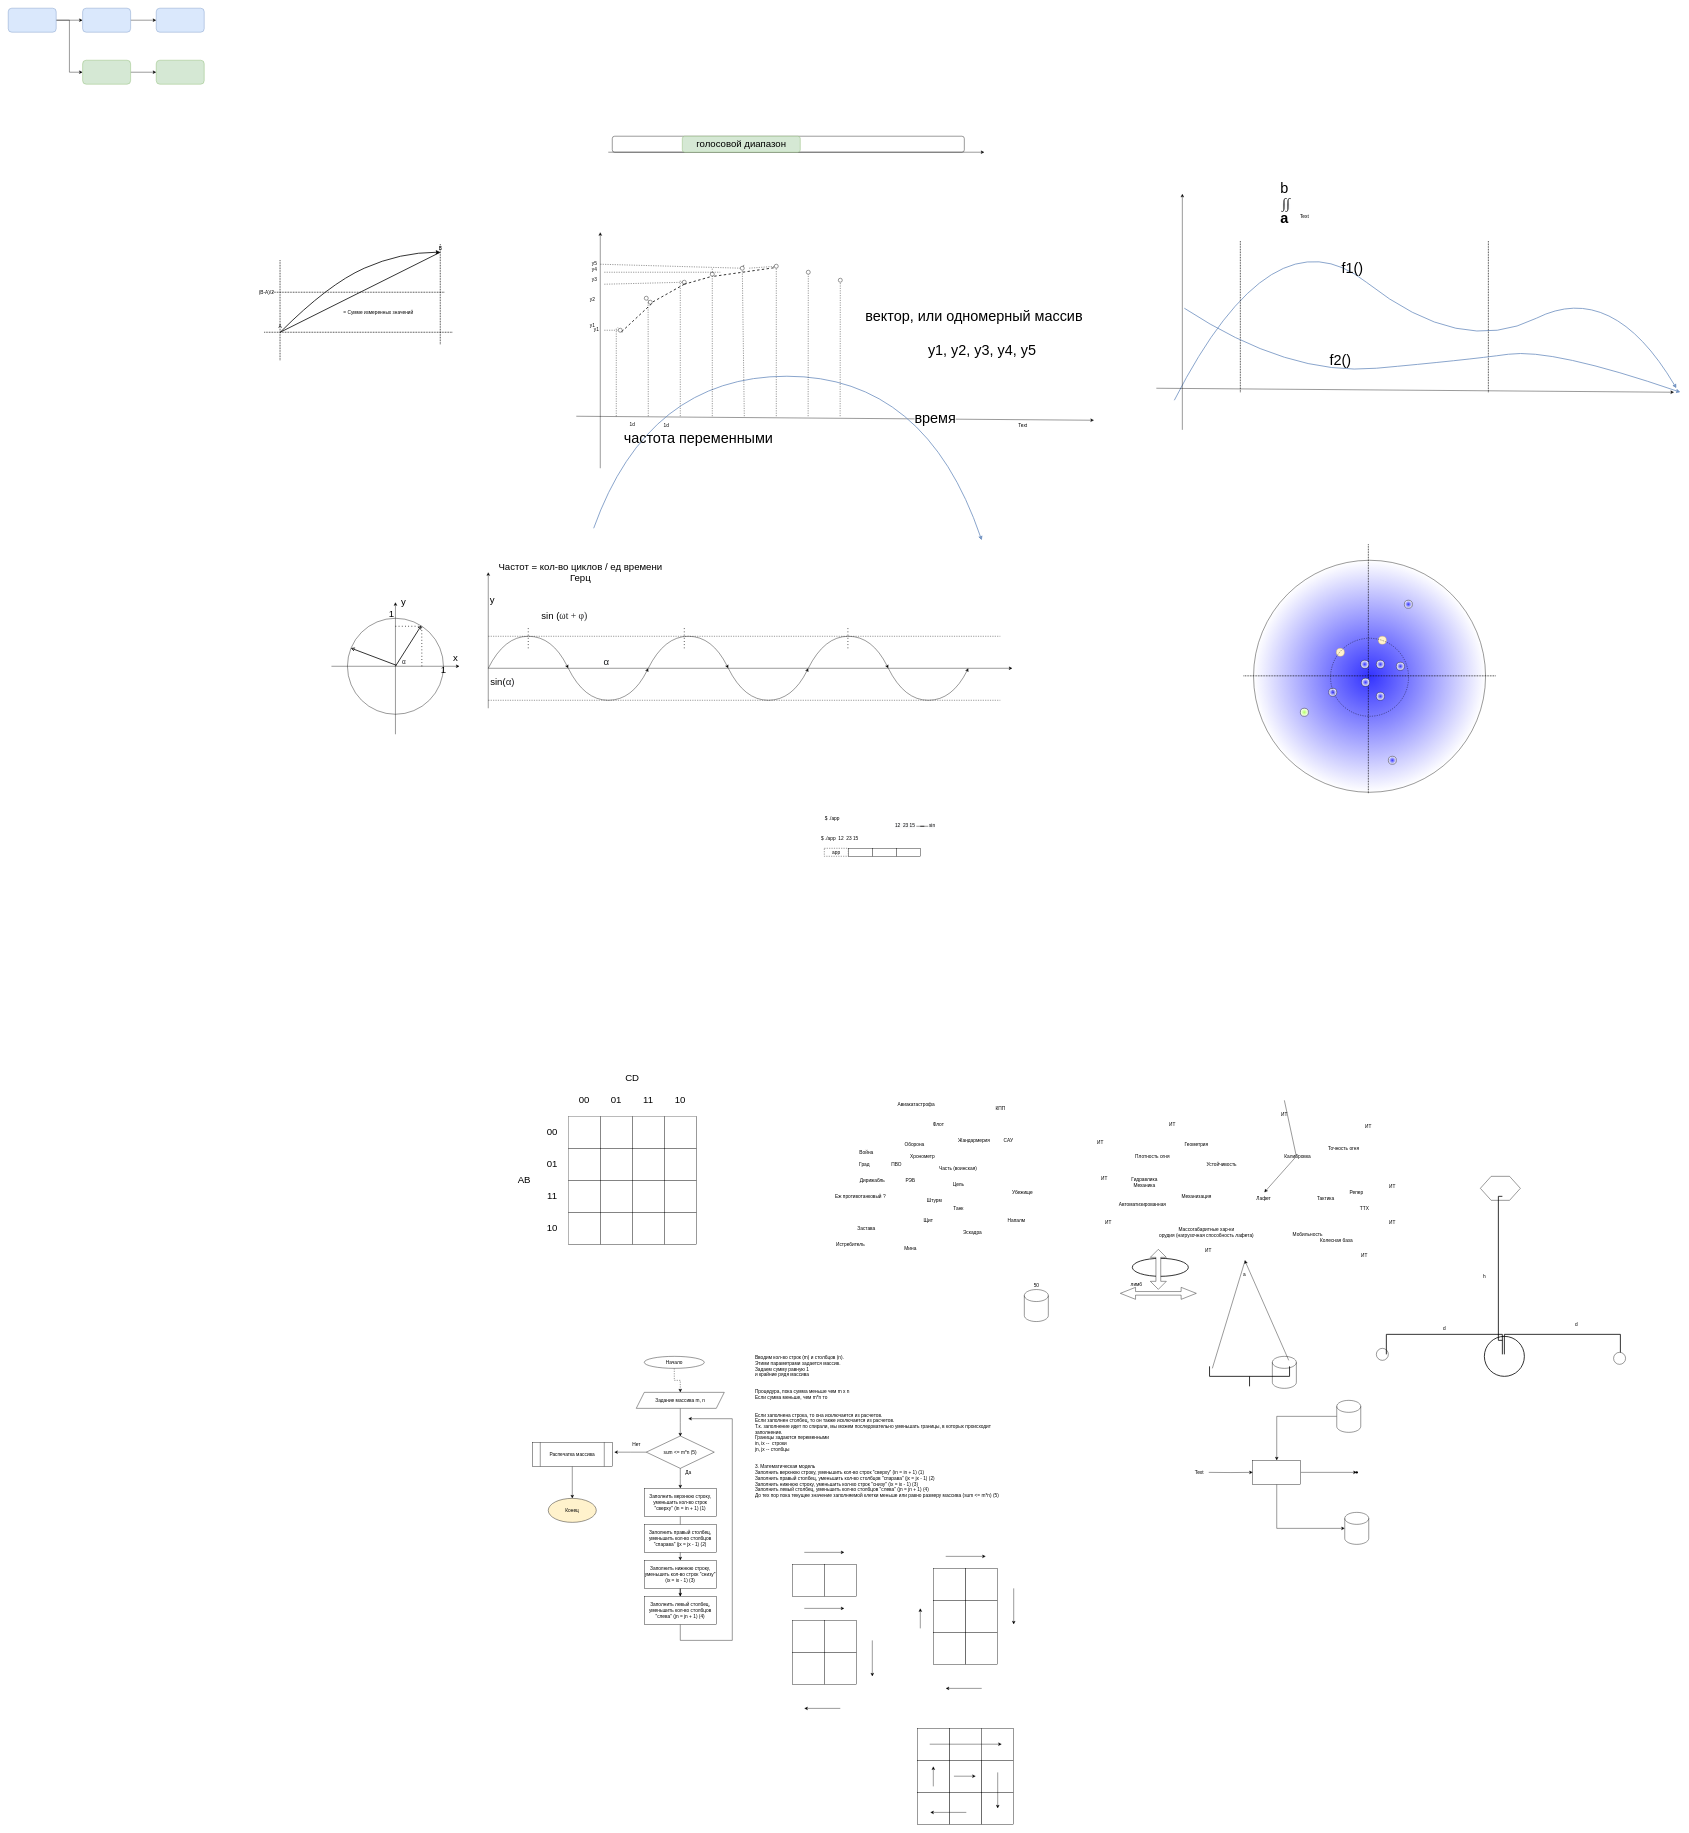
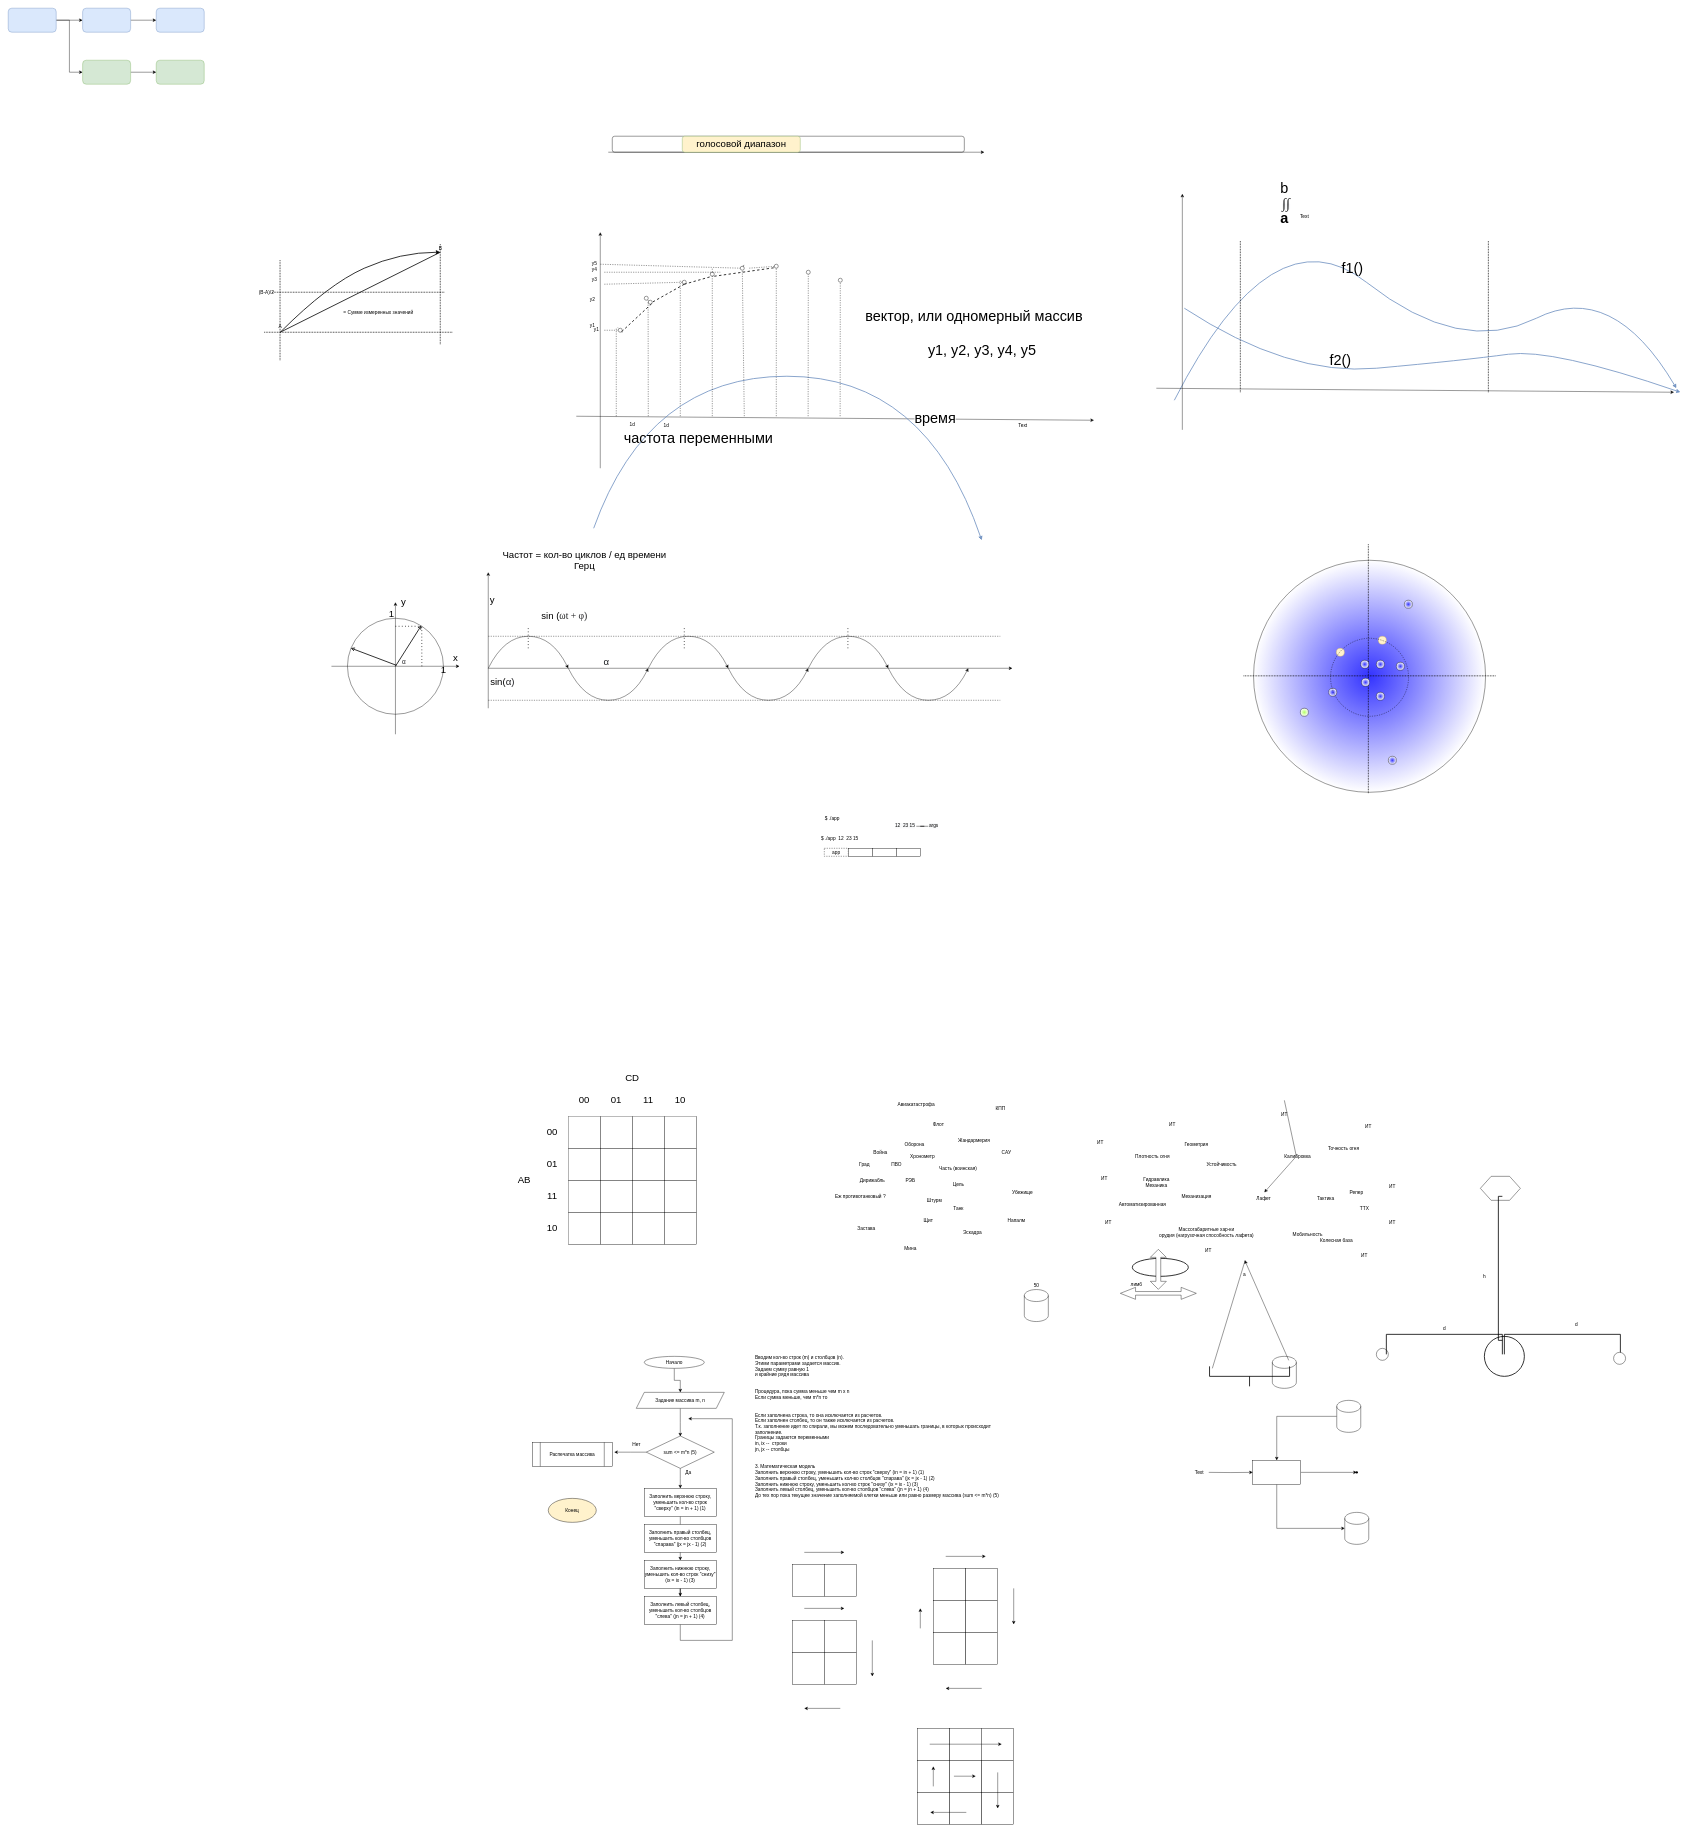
- <mxCell id="207" value="голосовой диапазон" style="rounded=1;whiteSpace=wrap;html=1;fontSize=24;fillColor=#d5e8d4;strokeColor=#82b366;" parent="1" vertex="1"><mxGeometry x="1705" y="340" width="295" height="40" as="geometry" /></mxCell>
+ <mxCell id="207" value="голосовой диапазон" style="rounded=1;whiteSpace=wrap;html=1;fontSize=24;fillColor=#fff2cc;strokeColor=#82b366;" parent="1" vertex="1"><mxGeometry x="1705" y="340" width="295" height="40" as="geometry" /></mxCell>
- <mxCell id="199" value="Частот = кол-во циклов / ед времени &lt;br&gt;Герц" style="text;html=1;align=center;verticalAlign=middle;resizable=0;points=[];autosize=1;strokeColor=none;fillColor=none;fontSize=24;" parent="1" vertex="1"><mxGeometry x="1240" y="1400" width="420" height="60" as="geometry" /></mxCell>
+ <mxCell id="199" value="Частот = кол-во циклов / ед времени &lt;br&gt;Герц" style="text;html=1;align=center;verticalAlign=middle;resizable=0;points=[];autosize=1;strokeColor=none;fillColor=none;fontSize=24;" parent="1" vertex="1"><mxGeometry x="1250" y="1370" width="420" height="60" as="geometry" /></mxCell>
- <mxCell id="169" value="&lt;span style=&quot;color: rgb(0 , 0 , 0) ; font-family: &amp;#34;helvetica&amp;#34; ; font-size: 12px ; font-style: normal ; font-weight: 400 ; letter-spacing: normal ; text-align: left ; text-indent: 0px ; text-transform: none ; word-spacing: 0px ; background-color: rgb(248 , 249 , 250) ; display: inline ; float: none&quot;&gt;sin&lt;/span&gt;" style="text;whiteSpace=wrap;html=1;" parent="1" vertex="1"><mxGeometry x="2320" y="2050" width="80" height="30" as="geometry" /></mxCell>
+ <mxCell id="169" value="&lt;span style=&quot;color: rgb(0 , 0 , 0) ; font-family: &amp;#34;helvetica&amp;#34; ; font-size: 12px ; font-style: normal ; font-weight: 400 ; letter-spacing: normal ; text-align: left ; text-indent: 0px ; text-transform: none ; word-spacing: 0px ; background-color: rgb(248 , 249 , 250) ; display: inline ; float: none&quot;&gt;args&lt;/span&gt;" style="text;whiteSpace=wrap;html=1;" parent="1" vertex="1"><mxGeometry x="2320" y="2050" width="80" height="30" as="geometry" /></mxCell>
- <mxCell id="18" value="САУ" style="text;html=1;align=center;verticalAlign=middle;resizable=0;points=[];autosize=1;strokeColor=none;fillColor=none;" parent="1" vertex="1"><mxGeometry x="2500" y="2840" width="40" height="20" as="geometry" /></mxCell>
+ <mxCell id="18" value="САУ" style="text;html=1;align=center;verticalAlign=middle;resizable=0;points=[];autosize=1;strokeColor=none;fillColor=none;" parent="1" vertex="1"><mxGeometry x="2495" y="2870" width="40" height="20" as="geometry" /></mxCell>
- <mxCell id="4" value="Война" style="text;html=1;align=center;verticalAlign=middle;resizable=0;points=[];autosize=1;strokeColor=none;fillColor=none;" parent="1" vertex="1"><mxGeometry x="2140" y="2870" width="50" height="20" as="geometry" /></mxCell>
+ <mxCell id="4" value="Война" style="text;html=1;align=center;verticalAlign=middle;resizable=0;points=[];autosize=1;strokeColor=none;fillColor=none;" parent="1" vertex="1"><mxGeometry x="2175" y="2870" width="50" height="20" as="geometry" /></mxCell>
- <mxCell id="48" value="Гидравлика&lt;br&gt;Механика" style="text;html=1;align=center;verticalAlign=middle;resizable=0;points=[];autosize=1;strokeColor=none;fillColor=none;" parent="1" vertex="1"><mxGeometry x="2820" y="2940" width="80" height="30" as="geometry" /></mxCell>
+ <mxCell id="48" value="Гидравлика&lt;br&gt;Механика" style="text;html=1;align=center;verticalAlign=middle;resizable=0;points=[];autosize=1;strokeColor=none;fillColor=none;" parent="1" vertex="1"><mxGeometry x="2850" y="2940" width="80" height="30" as="geometry" /></mxCell>
- <mxCell id="10" value="Истребитель" style="text;html=1;align=center;verticalAlign=middle;resizable=0;points=[];autosize=1;strokeColor=none;fillColor=none;" parent="1" vertex="1"><mxGeometry x="2080" y="3100" width="90" height="20" as="geometry" /></mxCell>
- <mxCell id="82" value="" style="edgeStyle=orthogonalEdgeStyle;rounded=0;orthogonalLoop=1;jettySize=auto;html=1;dashed=1;" parent="1" source="83" target="85" edge="1"><mxGeometry relative="1" as="geometry" /></mxCell>
+ <mxCell id="82" value="" style="edgeStyle=orthogonalEdgeStyle;rounded=0;orthogonalLoop=1;jettySize=auto;html=1;" parent="1" source="83" target="85" edge="1"><mxGeometry relative="1" as="geometry" /></mxCell>
- <mxCell id="99" value="" style="edgeStyle=orthogonalEdgeStyle;rounded=0;orthogonalLoop=1;jettySize=auto;html=1;" parent="1" source="100" target="101" edge="1"><mxGeometry relative="1" as="geometry" /></mxCell>
